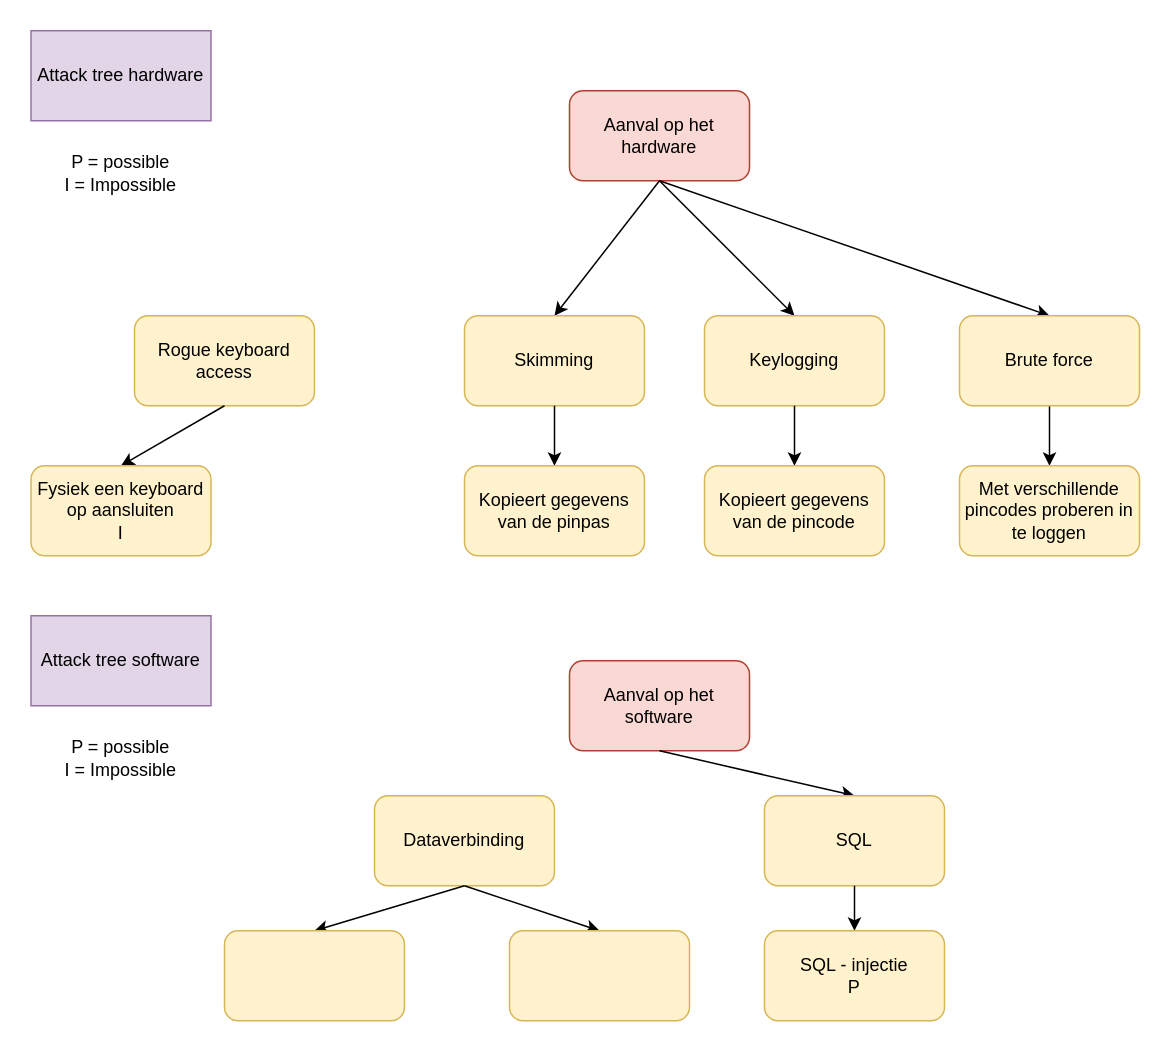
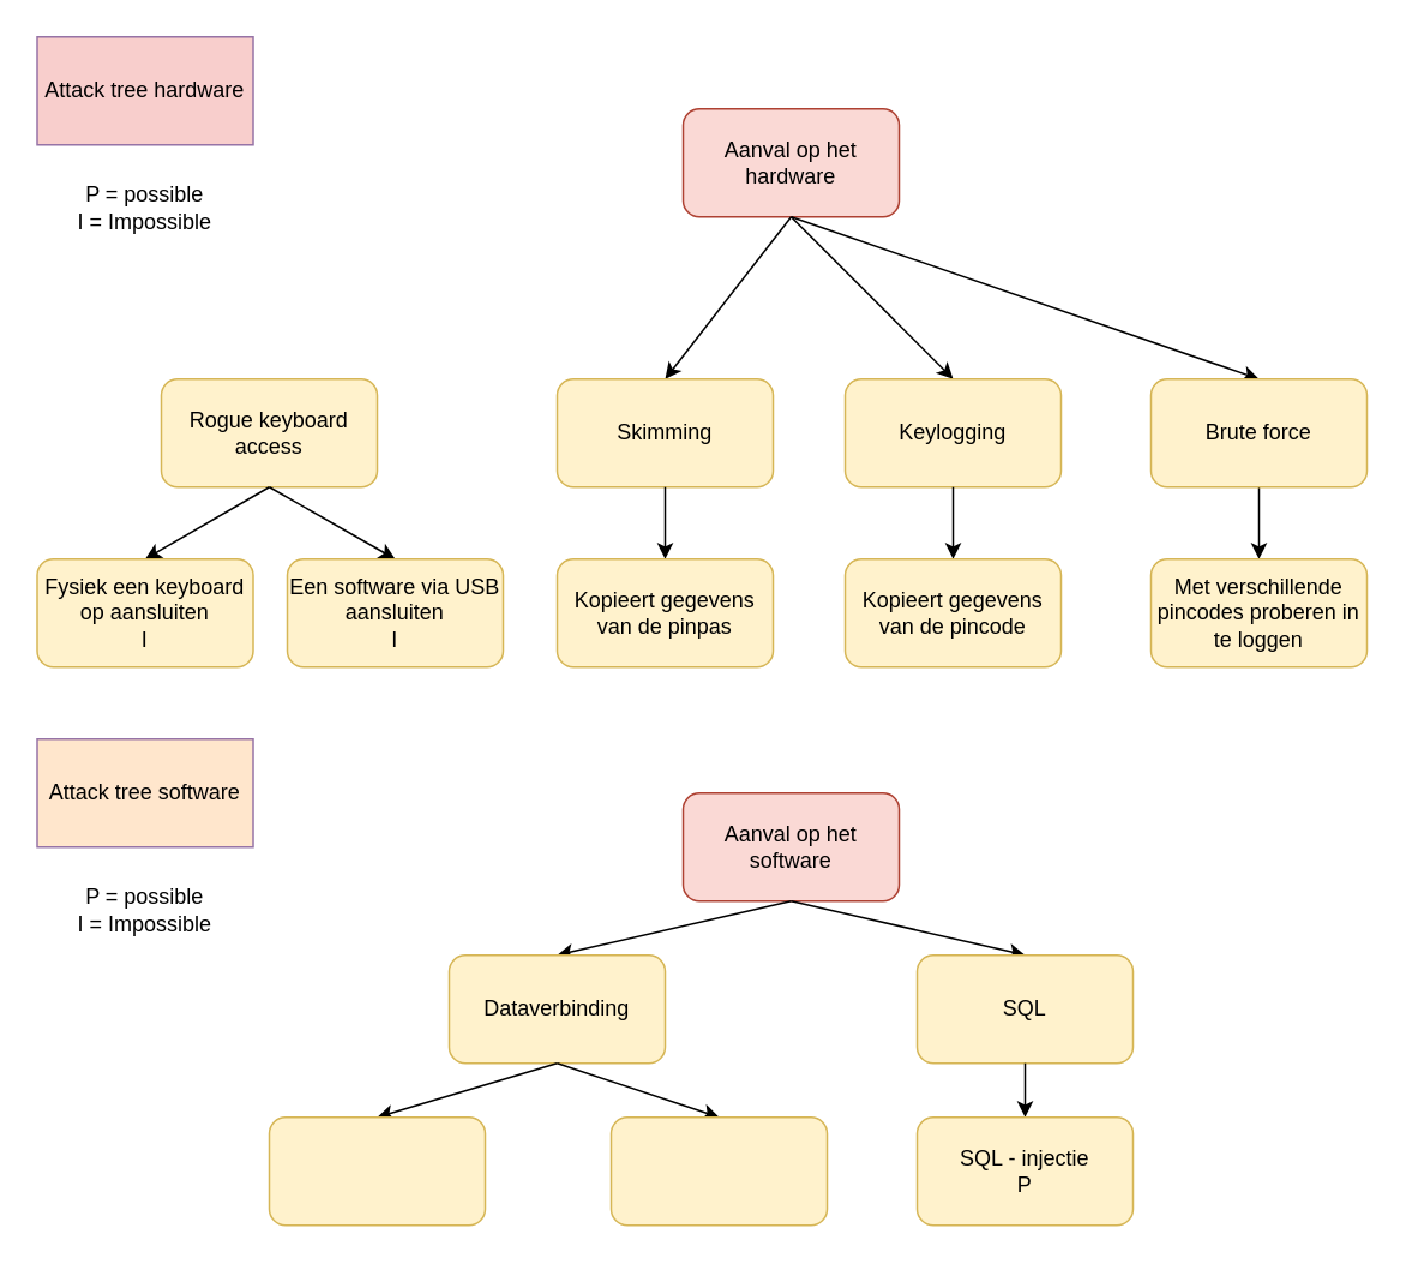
- <mxCell id="8" value="Attack tree hardware" style="rounded=0;whiteSpace=wrap;html=1;fillColor=#e1d5e7;strokeColor=#9673a6;" vertex="1" parent="1"><mxGeometry x="20" y="20" width="120" height="60" as="geometry" /></mxCell>
+ <mxCell id="8" value="Attack tree hardware" style="rounded=0;whiteSpace=wrap;html=1;fillColor=#f8cecc;strokeColor=#9673a6;" vertex="1" parent="1"><mxGeometry x="20" y="20" width="120" height="60" as="geometry" /></mxCell>
+ <mxCell id="25" style="edgeStyle=none;rounded=0;orthogonalLoop=1;jettySize=auto;html=1;exitX=0.5;exitY=0;exitDx=0;exitDy=0;entryX=0.5;entryY=1;entryDx=0;entryDy=0;startArrow=classic;startFill=1;endArrow=none;endFill=0;" edge="1" parent="1" source="26" target="3"><mxGeometry relative="1" as="geometry" /></mxCell>
+ <mxCell id="26" value="&lt;div&gt;Een software via USB aansluiten&lt;/div&gt;&lt;div&gt;I&lt;br&gt;&lt;/div&gt;" style="rounded=1;whiteSpace=wrap;html=1;fillColor=#fff2cc;strokeColor=#d6b656;" vertex="1" parent="1"><mxGeometry x="159" y="310" width="120" height="60" as="geometry" /></mxCell>
- <mxCell id="9" value="Attack tree software" style="rounded=0;whiteSpace=wrap;html=1;fillColor=#e1d5e7;strokeColor=#9673a6;" vertex="1" parent="1"><mxGeometry x="20" y="410" width="120" height="60" as="geometry" /></mxCell>
+ <mxCell id="9" value="Attack tree software" style="rounded=0;whiteSpace=wrap;html=1;fillColor=#ffe6cc;strokeColor=#9673a6;" vertex="1" parent="1"><mxGeometry x="20" y="410" width="120" height="60" as="geometry" /></mxCell>
+ <mxCell id="27" style="edgeStyle=none;rounded=0;orthogonalLoop=1;jettySize=auto;html=1;exitX=0.5;exitY=0;exitDx=0;exitDy=0;entryX=0.5;entryY=1;entryDx=0;entryDy=0;startArrow=classic;startFill=1;endArrow=none;endFill=0;" edge="1" parent="1" source="28" target="10"><mxGeometry relative="1" as="geometry" /></mxCell>
